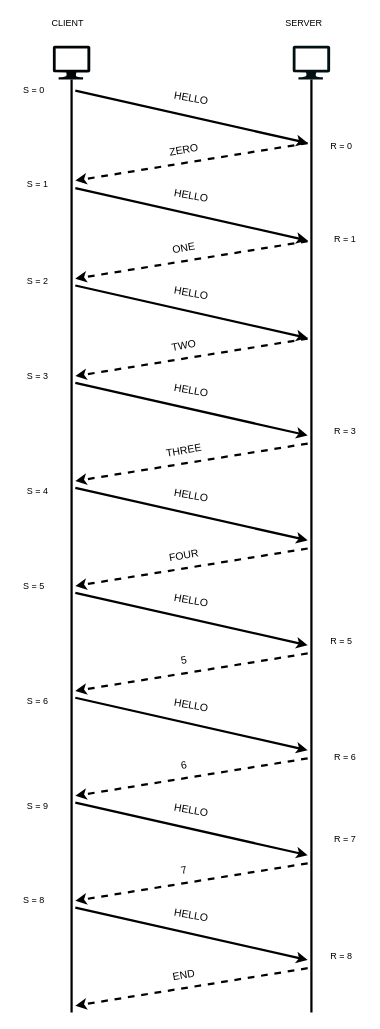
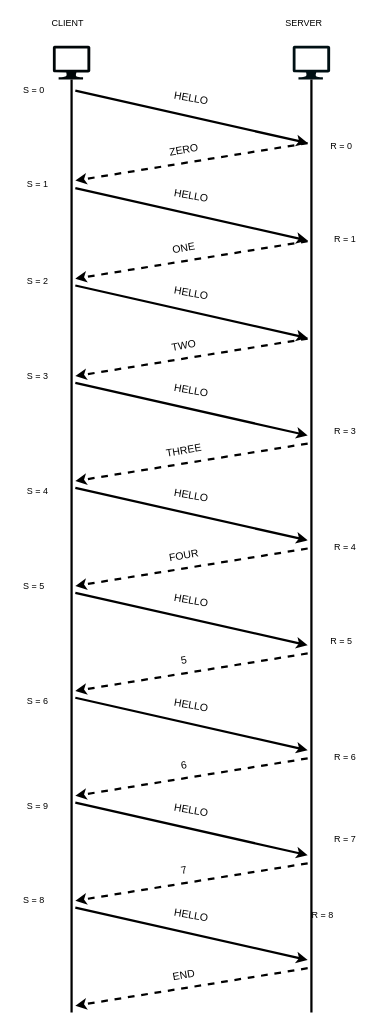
+ <mxCell id="52" value="R = 4" style="text;html=1;strokeColor=none;fillColor=none;align=center;verticalAlign=middle;whiteSpace=wrap;rounded=0;" vertex="1" parent="1"><mxGeometry x="435" y="714.13" width="50" height="30" as="geometry" /></mxCell>
- <mxCell id="60" value="R = 8" style="text;html=1;strokeColor=none;fillColor=none;align=center;verticalAlign=middle;whiteSpace=wrap;rounded=0;" vertex="1" parent="1"><mxGeometry x="430" y="1260" width="50" height="30" as="geometry" /></mxCell>
+ <mxCell id="60" value="R = 8" style="text;html=1;strokeColor=none;fillColor=none;align=center;verticalAlign=middle;whiteSpace=wrap;rounded=0;" vertex="1" parent="1"><mxGeometry x="405" y="1205" width="50" height="30" as="geometry" /></mxCell>
